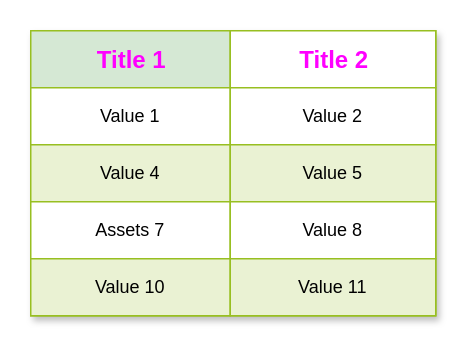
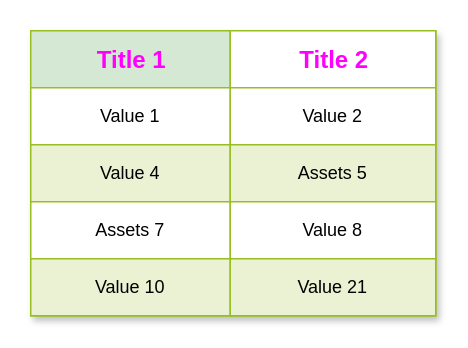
- <mxCell id="11" value="Value 5" style="connectable=0;recursiveResize=0;strokeColor=inherit;fillColor=inherit;whiteSpace=wrap;html=1;fontFamily=Helvetica;fontSize=12;fontColor=default;startSize=0;" vertex="1" parent="9"><mxGeometry x="133" width="137" height="38" as="geometry"><mxRectangle width="137" height="38" as="alternateBounds" /></mxGeometry></mxCell>
+ <mxCell id="11" value="Assets 5" style="connectable=0;recursiveResize=0;strokeColor=inherit;fillColor=inherit;whiteSpace=wrap;html=1;fontFamily=Helvetica;fontSize=12;fontColor=default;startSize=0;" vertex="1" parent="9"><mxGeometry x="133" width="137" height="38" as="geometry"><mxRectangle width="137" height="38" as="alternateBounds" /></mxGeometry></mxCell>
- <mxCell id="17" value="Value 11" style="connectable=0;recursiveResize=0;strokeColor=inherit;fillColor=inherit;whiteSpace=wrap;html=1;fontFamily=Helvetica;fontSize=12;fontColor=default;startSize=0;" vertex="1" parent="15"><mxGeometry x="133" width="137" height="38" as="geometry"><mxRectangle width="137" height="38" as="alternateBounds" /></mxGeometry></mxCell>
+ <mxCell id="17" value="Value 21" style="connectable=0;recursiveResize=0;strokeColor=inherit;fillColor=inherit;whiteSpace=wrap;html=1;fontFamily=Helvetica;fontSize=12;fontColor=default;startSize=0;" vertex="1" parent="15"><mxGeometry x="133" width="137" height="38" as="geometry"><mxRectangle width="137" height="38" as="alternateBounds" /></mxGeometry></mxCell>
